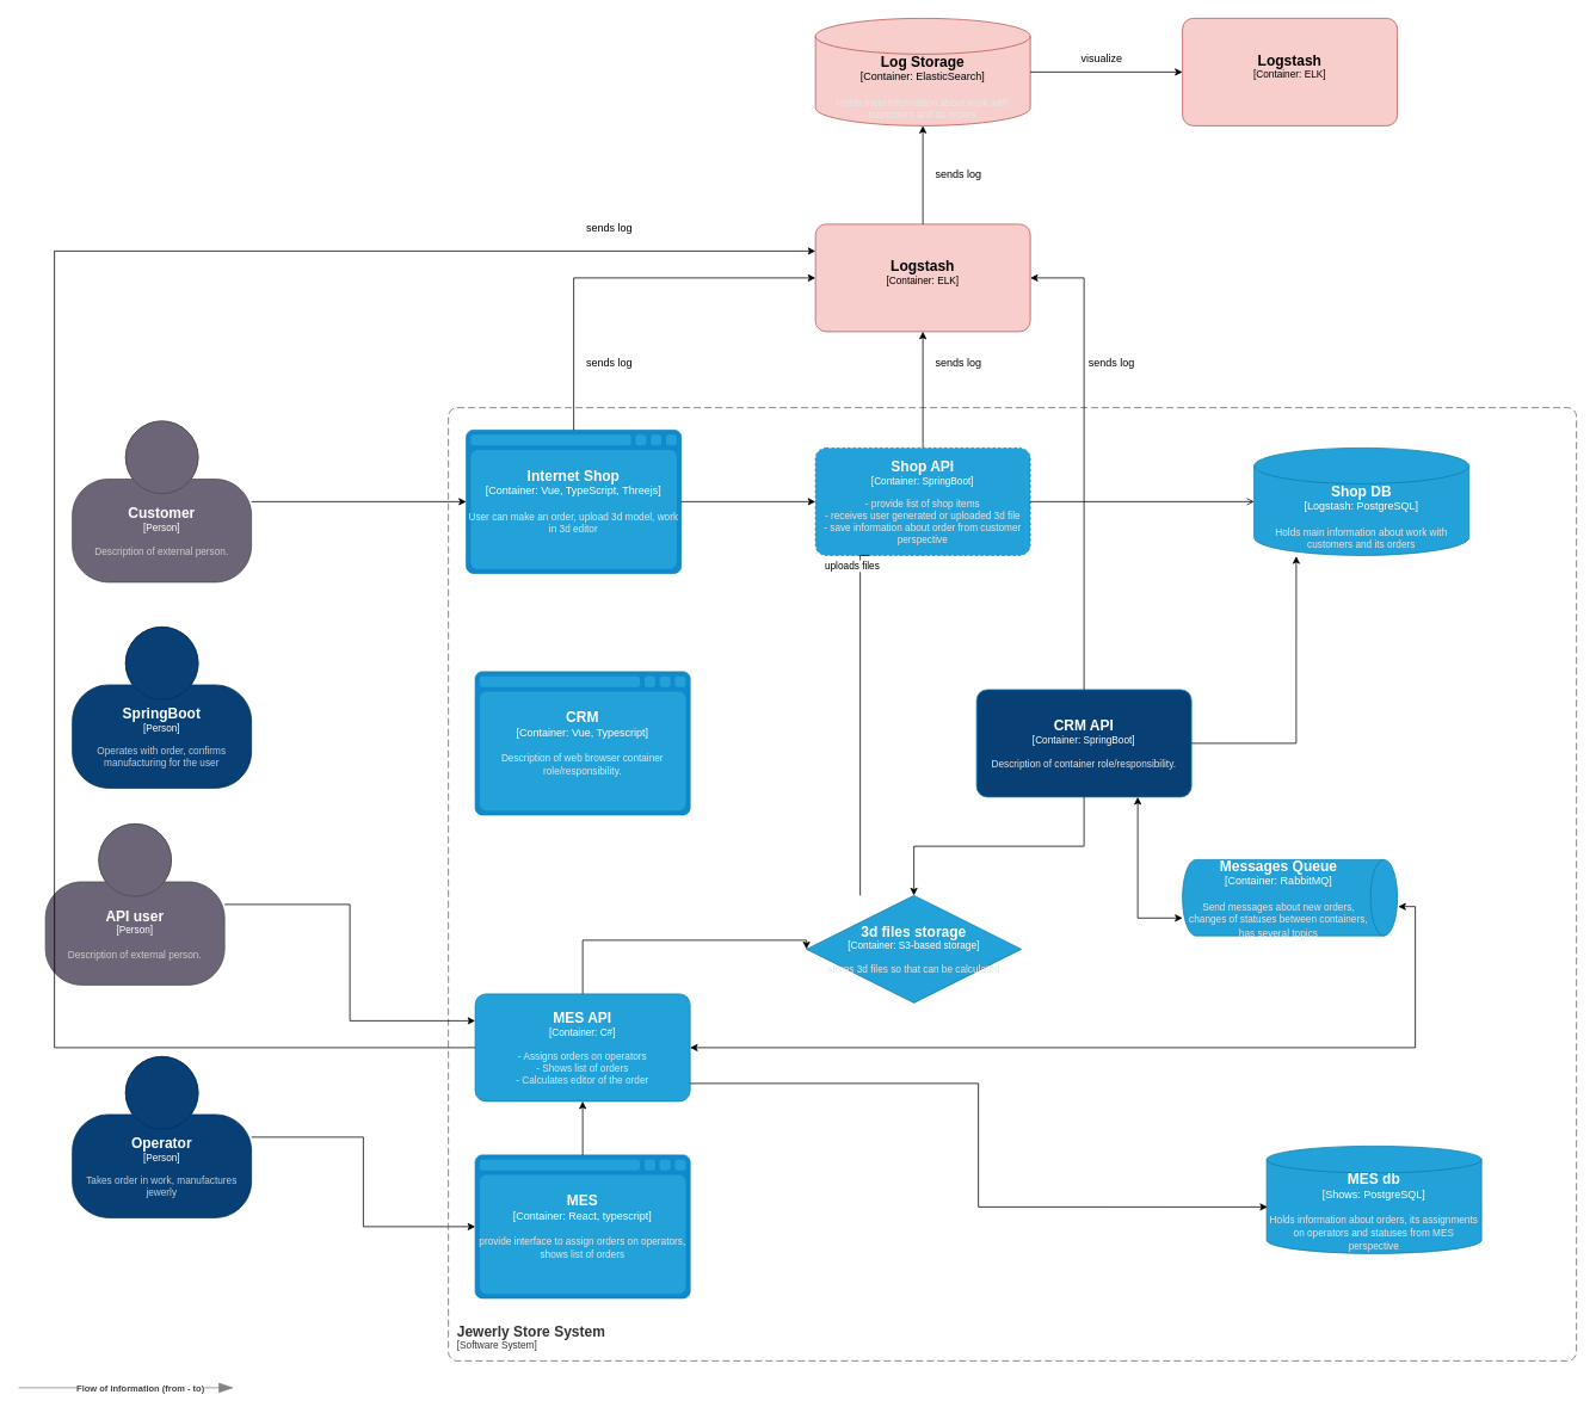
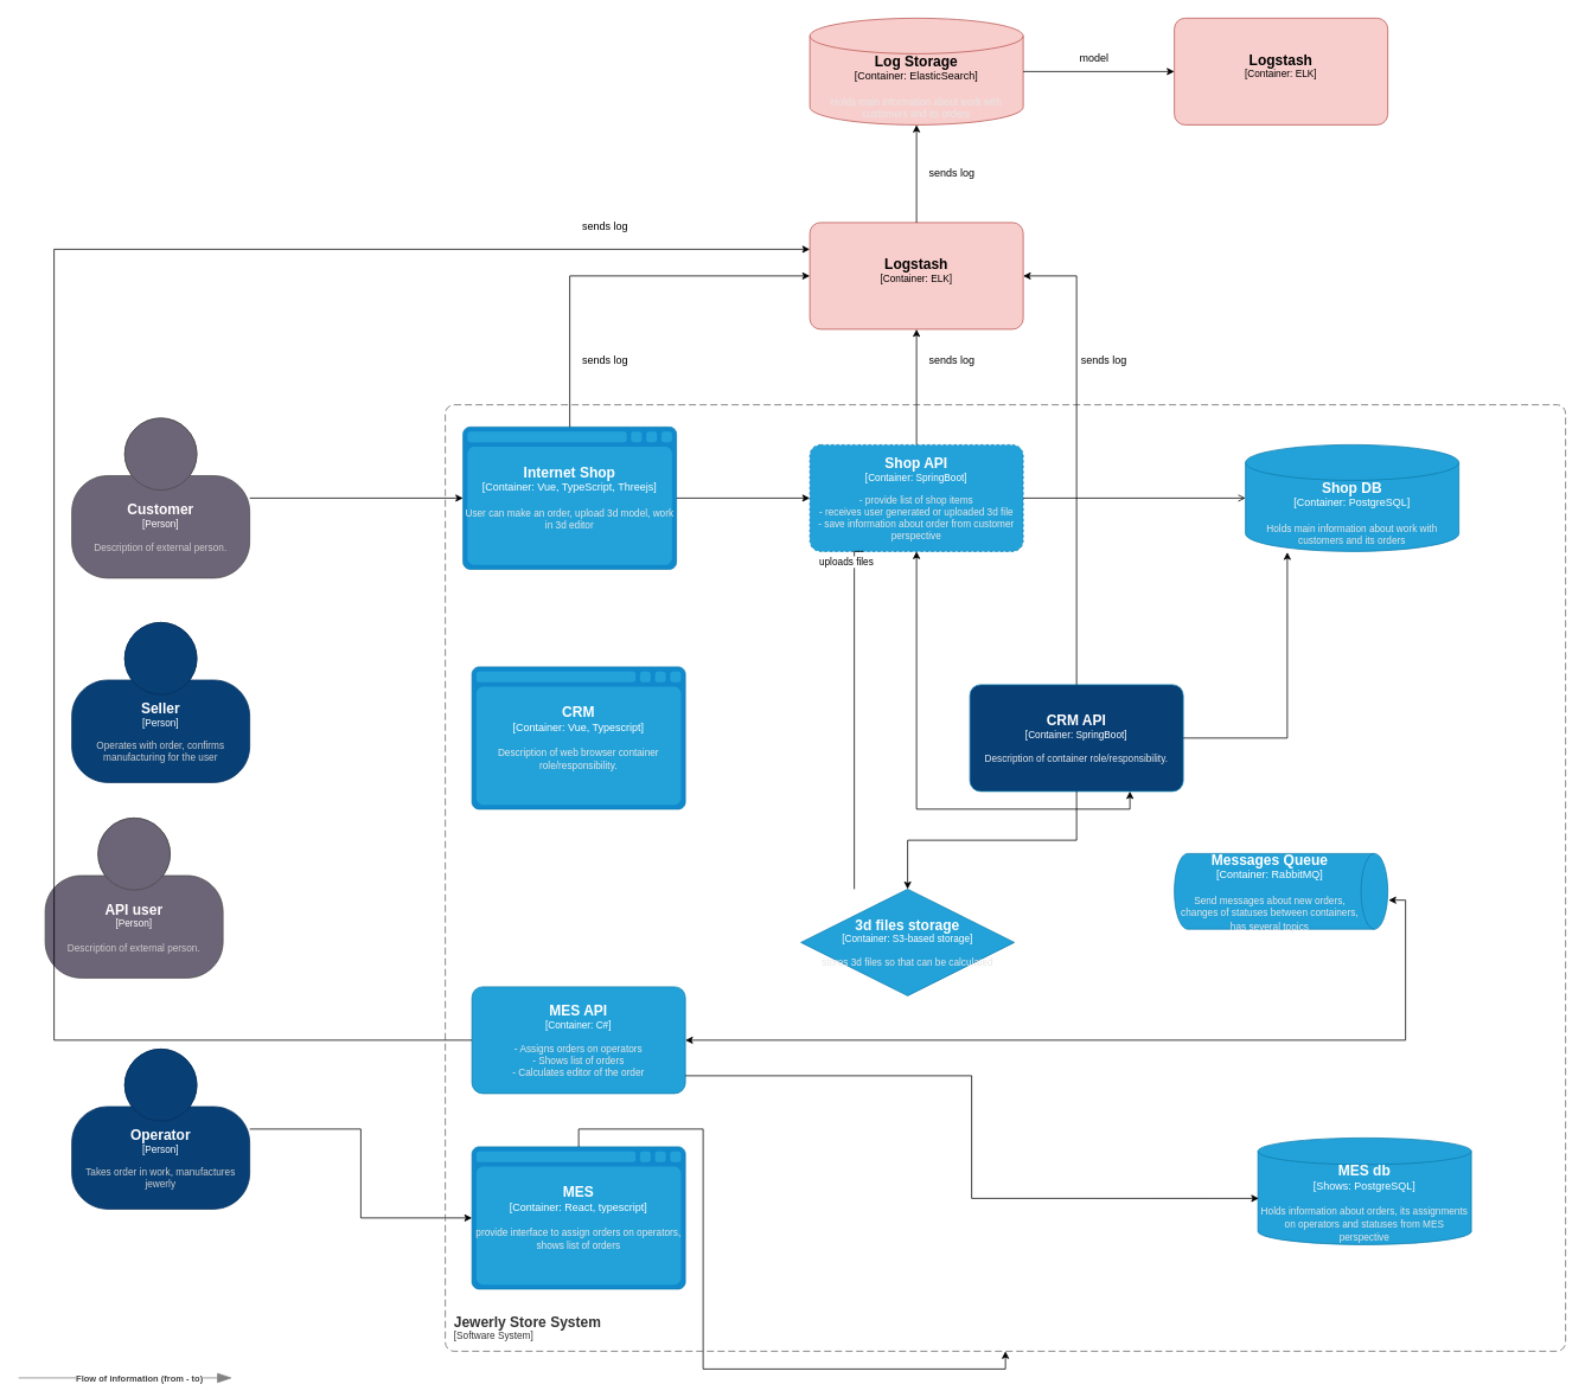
- <mxCell id="47" value="visualize" style="text;html=1;align=center;verticalAlign=middle;whiteSpace=wrap;rounded=0;" vertex="1" parent="1"><mxGeometry x="1200" y="50" width="60" height="30" as="geometry" /></mxCell>
+ <mxCell id="47" value="model" style="text;html=1;align=center;verticalAlign=middle;whiteSpace=wrap;rounded=0;" vertex="1" parent="1"><mxGeometry x="1200" y="50" width="60" height="30" as="geometry" /></mxCell>
- <mxCell id="13" value="&lt;font style=&quot;font-size: 16px&quot;&gt;&lt;b&gt;Shop DB&lt;/b&gt;&lt;/font&gt;&lt;div&gt;[Logstash:&amp;nbsp;PostgreSQL]&lt;/div&gt;&lt;br&gt;&lt;div&gt;&lt;font style=&quot;font-size: 11px&quot;&gt;&lt;font color=&quot;#E6E6E6&quot;&gt;Holds main information about work with customers and its orders&#10;&lt;/font&gt;&lt;/div&gt;" style="shape=cylinder3;size=20;whiteSpace=wrap;html=1;boundedLbl=1;rounded=0;labelBackgroundColor=none;fillColor=#23A2D9;fontSize=12;fontColor=#ffffff;align=center;strokeColor=#0E7DAD;metaEdit=1;points=[[0.5,0,0],[1,0.25,0],[1,0.5,0],[1,0.75,0],[0.5,1,0],[0,0.75,0],[0,0.5,0],[0,0.25,0]];resizable=0;" parent="1" vertex="1"><mxGeometry x="1400" y="500" width="240" height="120" as="geometry" /></mxCell>
+ <mxCell id="13" value="&lt;font style=&quot;font-size: 16px&quot;&gt;&lt;b&gt;Shop DB&lt;/b&gt;&lt;/font&gt;&lt;div&gt;[Container:&amp;nbsp;PostgreSQL]&lt;/div&gt;&lt;br&gt;&lt;div&gt;&lt;font style=&quot;font-size: 11px&quot;&gt;&lt;font color=&quot;#E6E6E6&quot;&gt;Holds main information about work with customers and its orders&#10;&lt;/font&gt;&lt;/div&gt;" style="shape=cylinder3;size=20;whiteSpace=wrap;html=1;boundedLbl=1;rounded=0;labelBackgroundColor=none;fillColor=#23A2D9;fontSize=12;fontColor=#ffffff;align=center;strokeColor=#0E7DAD;metaEdit=1;points=[[0.5,0,0],[1,0.25,0],[1,0.5,0],[1,0.75,0],[0.5,1,0],[0,0.75,0],[0,0.5,0],[0,0.25,0]];resizable=0;" parent="1" vertex="1"><mxGeometry x="1400" y="500" width="240" height="120" as="geometry" /></mxCell>
- <mxCell id="28" value="&lt;font style=&quot;font-size: 16px&quot;&gt;&lt;b&gt;SpringBoot&lt;/b&gt;&lt;/font&gt;&lt;div&gt;[Person]&lt;/div&gt;&lt;br&gt;&lt;div&gt;&lt;font style=&quot;font-size: 11px&quot;&gt;&lt;font color=&quot;#cccccc&quot;&gt;Operates with order, confirms manufacturing for the user&lt;/font&gt;&lt;/div&gt;" style="html=1;fontSize=11;dashed=0;whiteSpace=wrap;fillColor=#083F75;strokeColor=#06315C;fontColor=#ffffff;shape=mxgraph.c4.person2;align=center;metaEdit=1;points=[[0.5,0,0],[1,0.5,0],[1,0.75,0],[0.75,1,0],[0.5,1,0],[0.25,1,0],[0,0.75,0],[0,0.5,0]];resizable=0;" parent="1" vertex="1"><mxGeometry x="80" y="700" width="200" height="180" as="geometry" /></mxCell>
+ <mxCell id="28" value="&lt;font style=&quot;font-size: 16px&quot;&gt;&lt;b&gt;Seller&lt;/b&gt;&lt;/font&gt;&lt;div&gt;[Person]&lt;/div&gt;&lt;br&gt;&lt;div&gt;&lt;font style=&quot;font-size: 11px&quot;&gt;&lt;font color=&quot;#cccccc&quot;&gt;Operates with order, confirms manufacturing for the user&lt;/font&gt;&lt;/div&gt;" style="html=1;fontSize=11;dashed=0;whiteSpace=wrap;fillColor=#083F75;strokeColor=#06315C;fontColor=#ffffff;shape=mxgraph.c4.person2;align=center;metaEdit=1;points=[[0.5,0,0],[1,0.5,0],[1,0.75,0],[0.75,1,0],[0.5,1,0],[0.25,1,0],[0,0.75,0],[0,0.5,0]];resizable=0;" parent="1" vertex="1"><mxGeometry x="80" y="700" width="200" height="180" as="geometry" /></mxCell>
- <mxCell id="17" style="edgeStyle=orthogonalEdgeStyle;rounded=0;orthogonalLoop=1;jettySize=auto;html=1;entryX=0.767;entryY=1;entryDx=0;entryDy=0;entryPerimeter=0;exitX=0.75;exitY=1;exitDx=0;exitDy=0;exitPerimeter=0;startArrow=classic;startFill=1;" parent="1" source="12" target="3" edge="1"><mxGeometry relative="1" as="geometry" /></mxCell>
+ <mxCell id="17" style="edgeStyle=orthogonalEdgeStyle;rounded=0;orthogonalLoop=1;jettySize=auto;html=1;exitX=0.75;exitY=1;exitDx=0;exitDy=0;exitPerimeter=0;startArrow=classic;startFill=1;" parent="1" source="12" target="10" edge="1"><mxGeometry relative="1" as="geometry" /></mxCell>
- <mxCell id="25" style="edgeStyle=orthogonalEdgeStyle;rounded=0;orthogonalLoop=1;jettySize=auto;html=1;entryX=0;entryY=0.5;entryDx=0;entryDy=0;entryPerimeter=0;" parent="1" source="2" target="24" edge="1"><mxGeometry relative="1" as="geometry"><Array as="points"><mxPoint x="650" y="1050" /></Array></mxGeometry></mxCell>
- <mxCell id="21" style="edgeStyle=orthogonalEdgeStyle;rounded=0;orthogonalLoop=1;jettySize=auto;html=1;entryX=0;entryY=0.25;entryDx=0;entryDy=0;entryPerimeter=0;" parent="1" source="9" target="2" edge="1"><mxGeometry relative="1" as="geometry" /></mxCell>
- <mxCell id="19" style="edgeStyle=orthogonalEdgeStyle;rounded=0;orthogonalLoop=1;jettySize=auto;html=1;entryX=0.5;entryY=1;entryDx=0;entryDy=0;entryPerimeter=0;" parent="1" source="5" target="2" edge="1"><mxGeometry relative="1" as="geometry" /></mxCell>
+ <mxCell id="19" style="edgeStyle=orthogonalEdgeStyle;rounded=0;orthogonalLoop=1;jettySize=auto;html=1;" parent="1" source="5" target="20" edge="1"><mxGeometry relative="1" as="geometry" /></mxCell>
